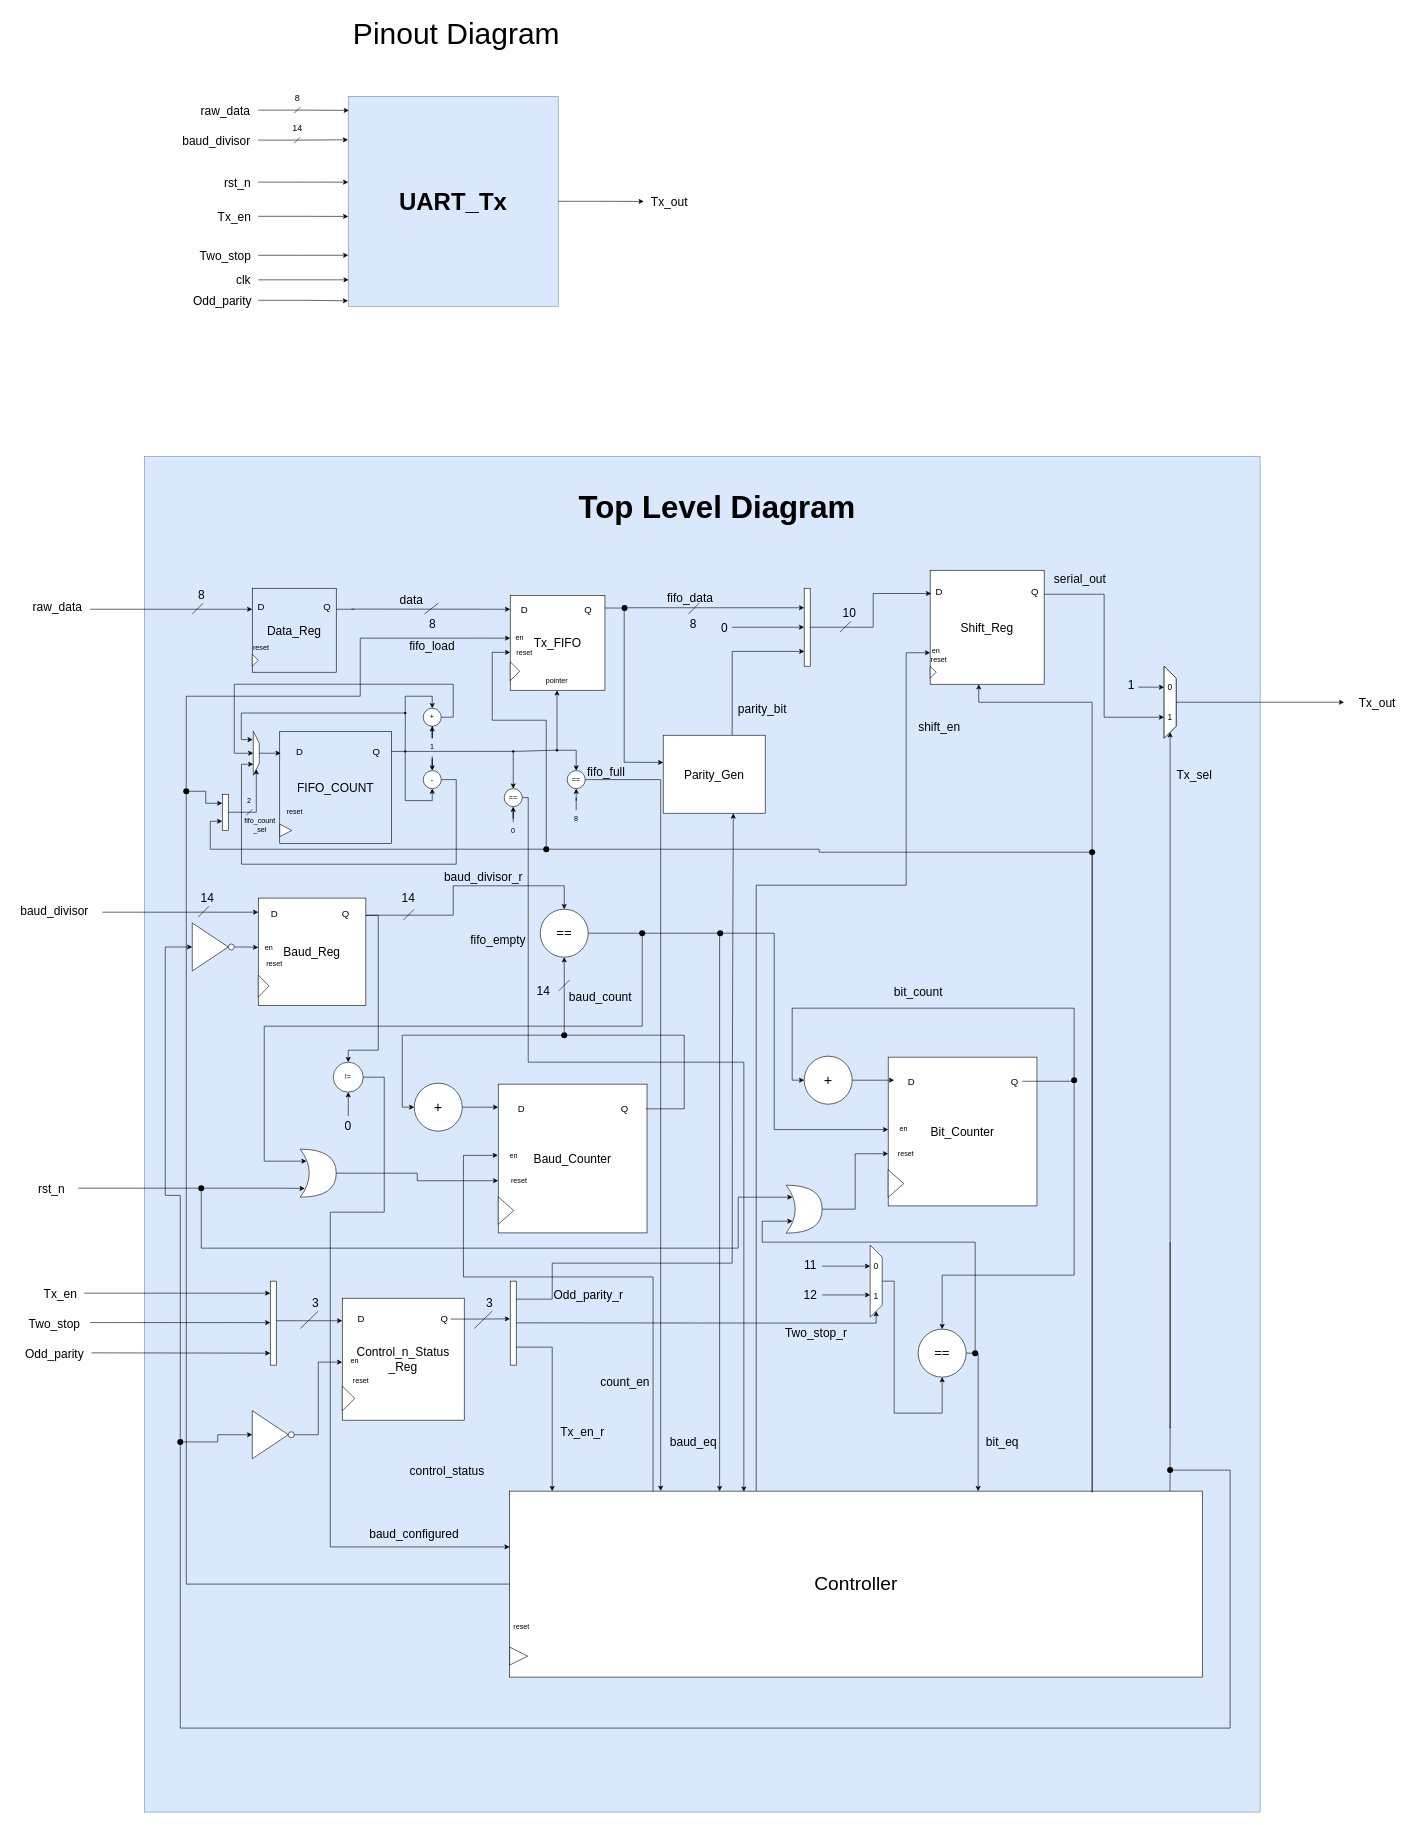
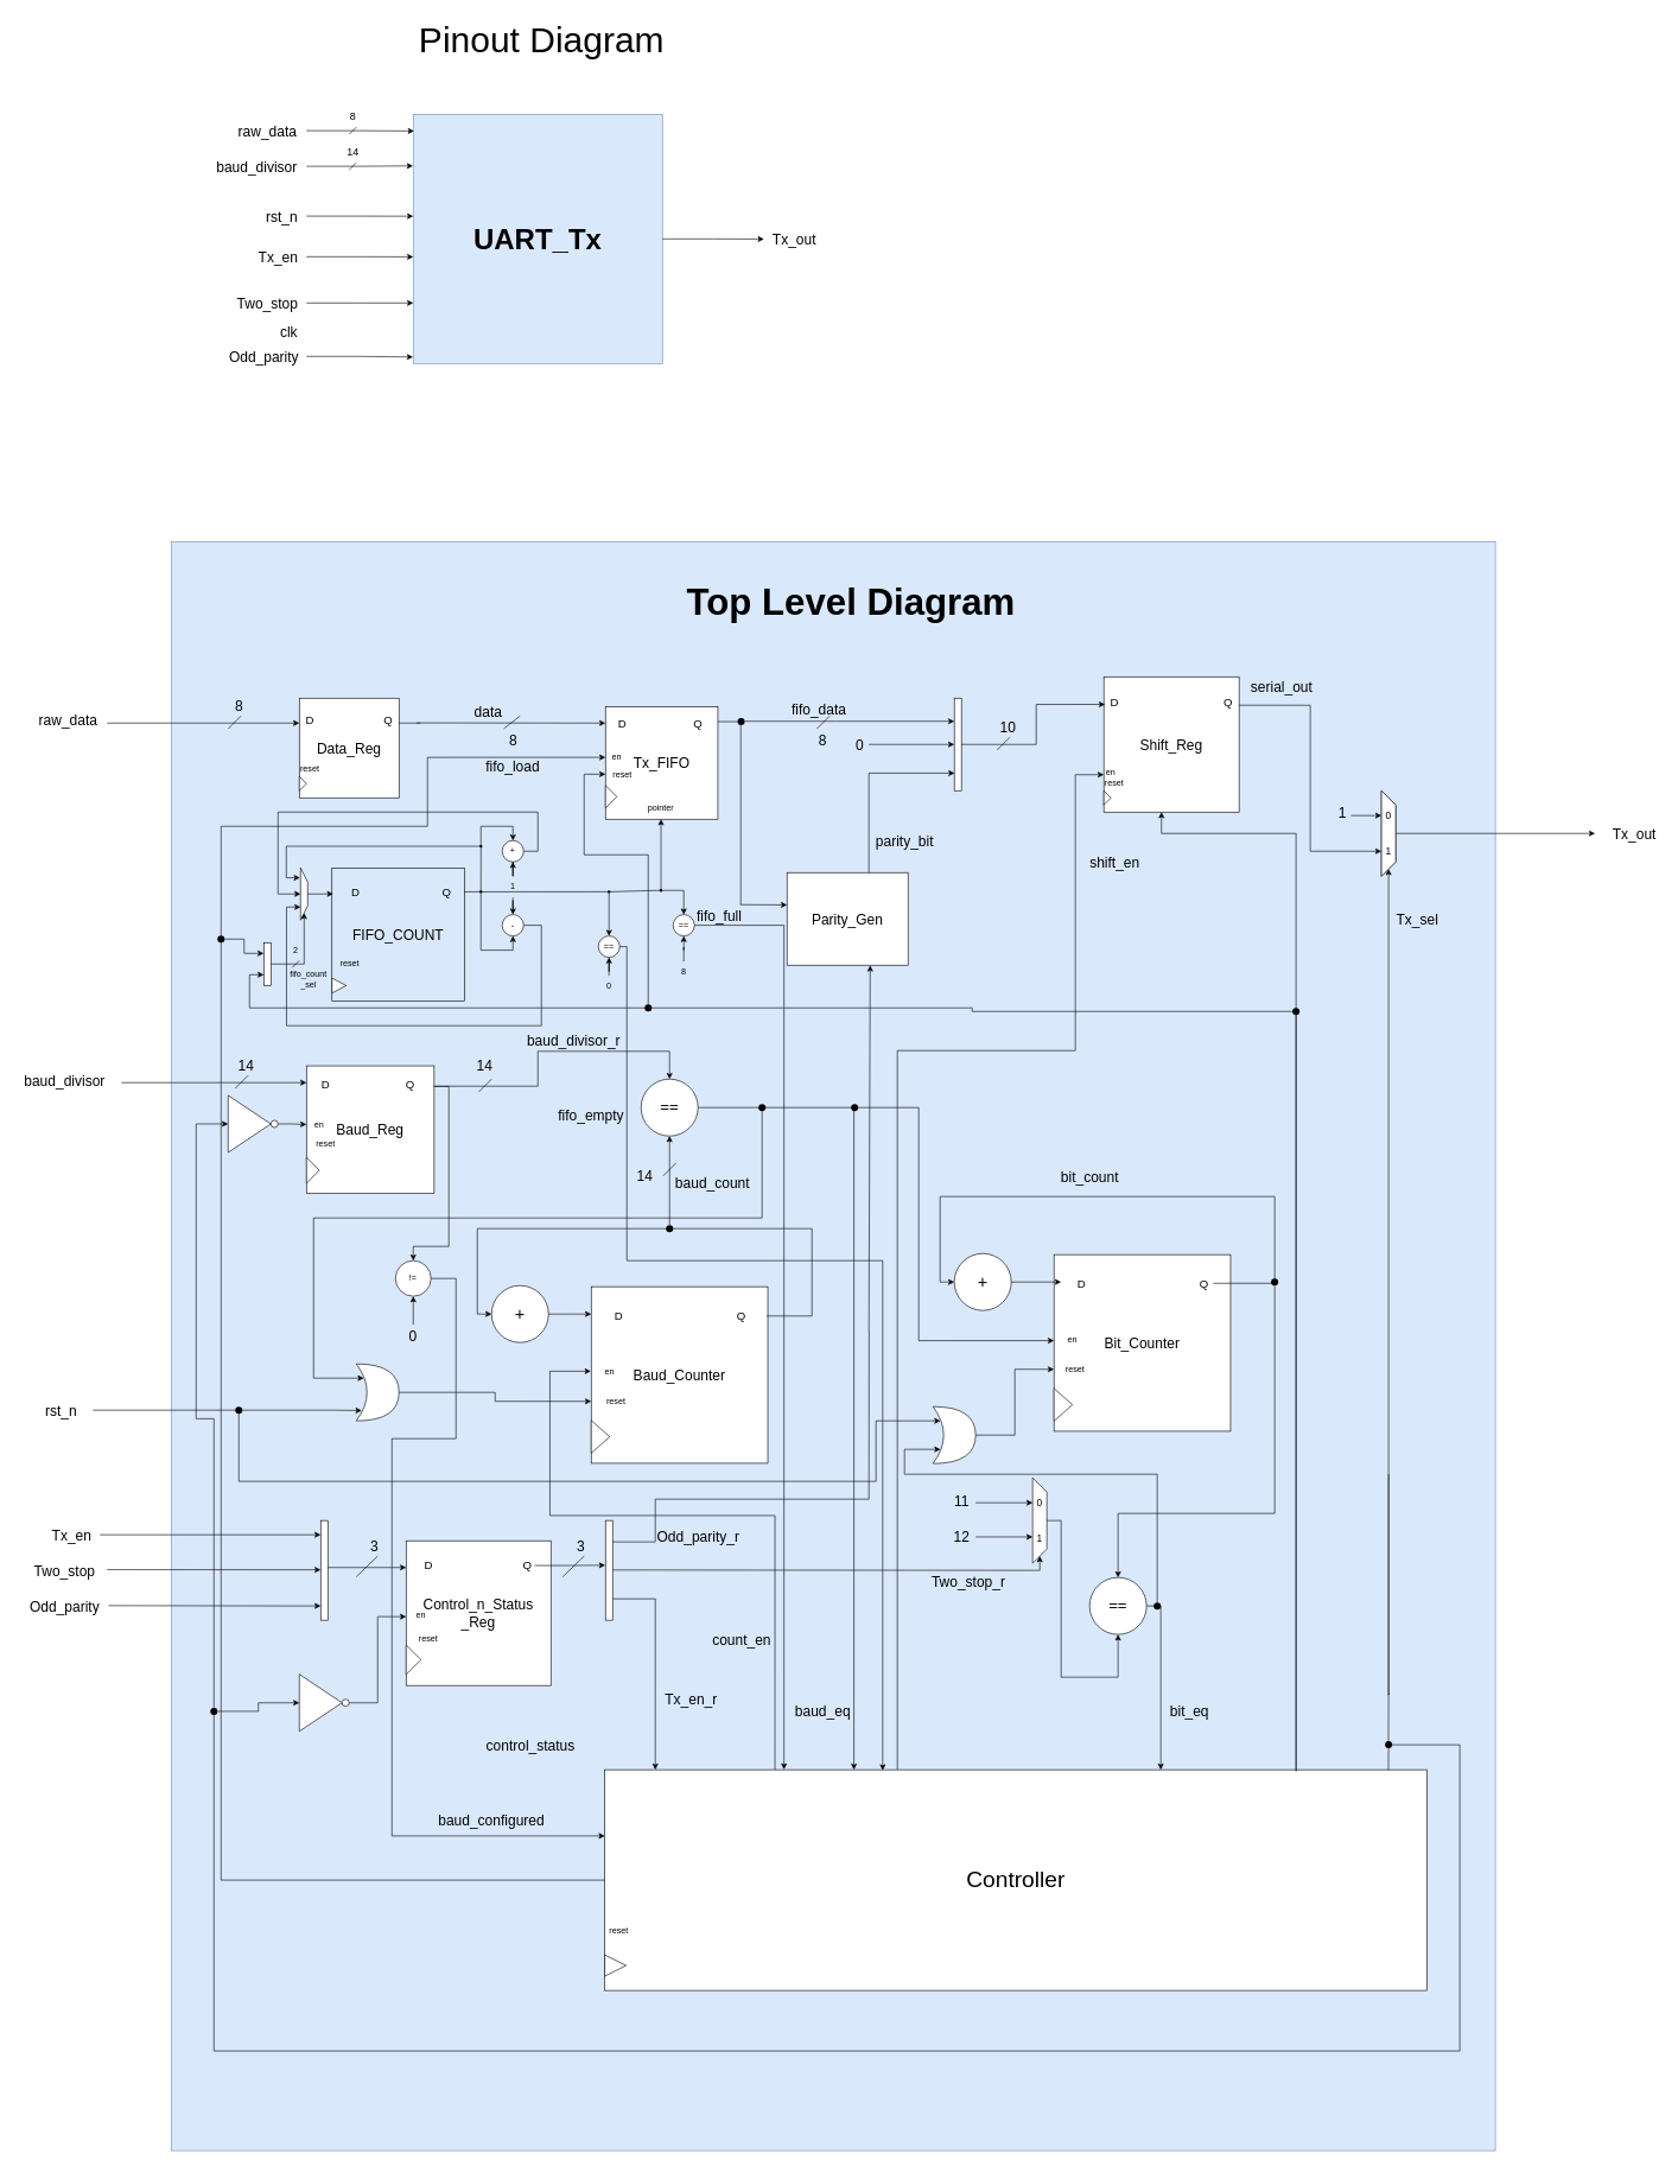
- <mxCell id="281" style="edgeStyle=orthogonalEdgeStyle;rounded=0;orthogonalLoop=1;jettySize=auto;html=1;entryX=0.002;entryY=0.874;entryDx=0;entryDy=0;entryPerimeter=0;" edge="1" parent="1" source="280" target="261"><mxGeometry relative="1" as="geometry"><Array as="points"><mxPoint x="581" y="465" /></Array></mxGeometry></mxCell>
- <mxCell id="5" value="&lt;font style=&quot;font-size: 20px;&quot;&gt;Data_Reg&lt;/font&gt;" style="whiteSpace=wrap;html=1;aspect=fixed;fillColor=#dae8fc;" parent="4" vertex="1"><mxGeometry y="-60" width="140" height="140" as="geometry" /></mxCell>
+ <mxCell id="5" value="&lt;font style=&quot;font-size: 20px;&quot;&gt;Data_Reg&lt;/font&gt;" style="whiteSpace=wrap;html=1;aspect=fixed;" parent="4" vertex="1"><mxGeometry y="-60" width="140" height="140" as="geometry" /></mxCell>
